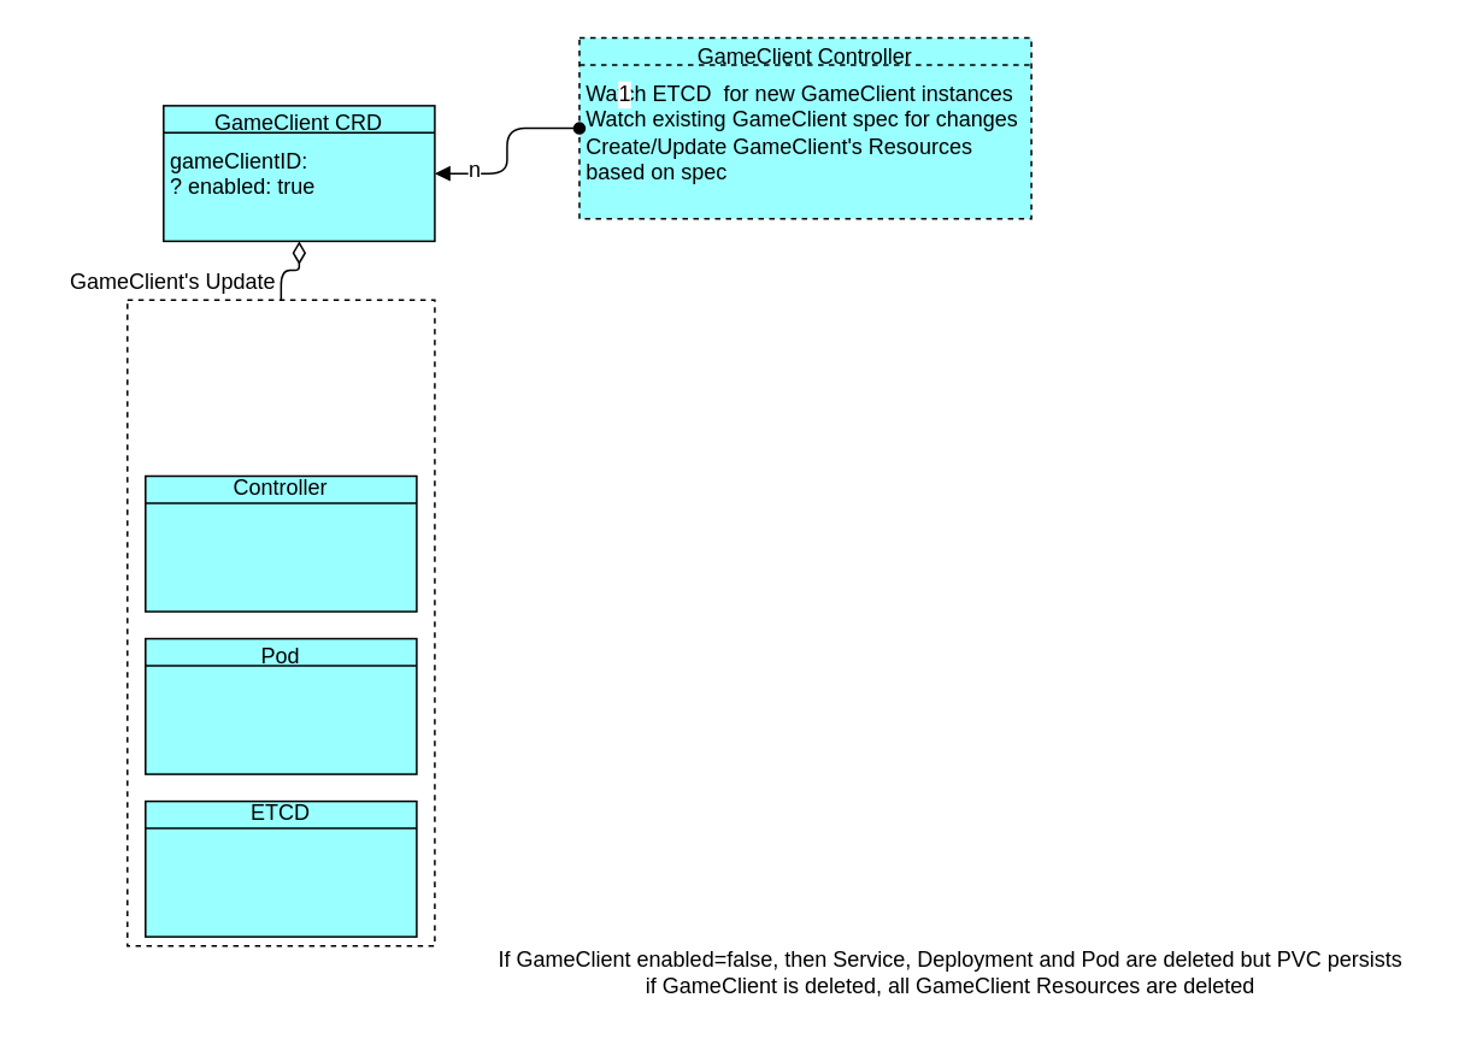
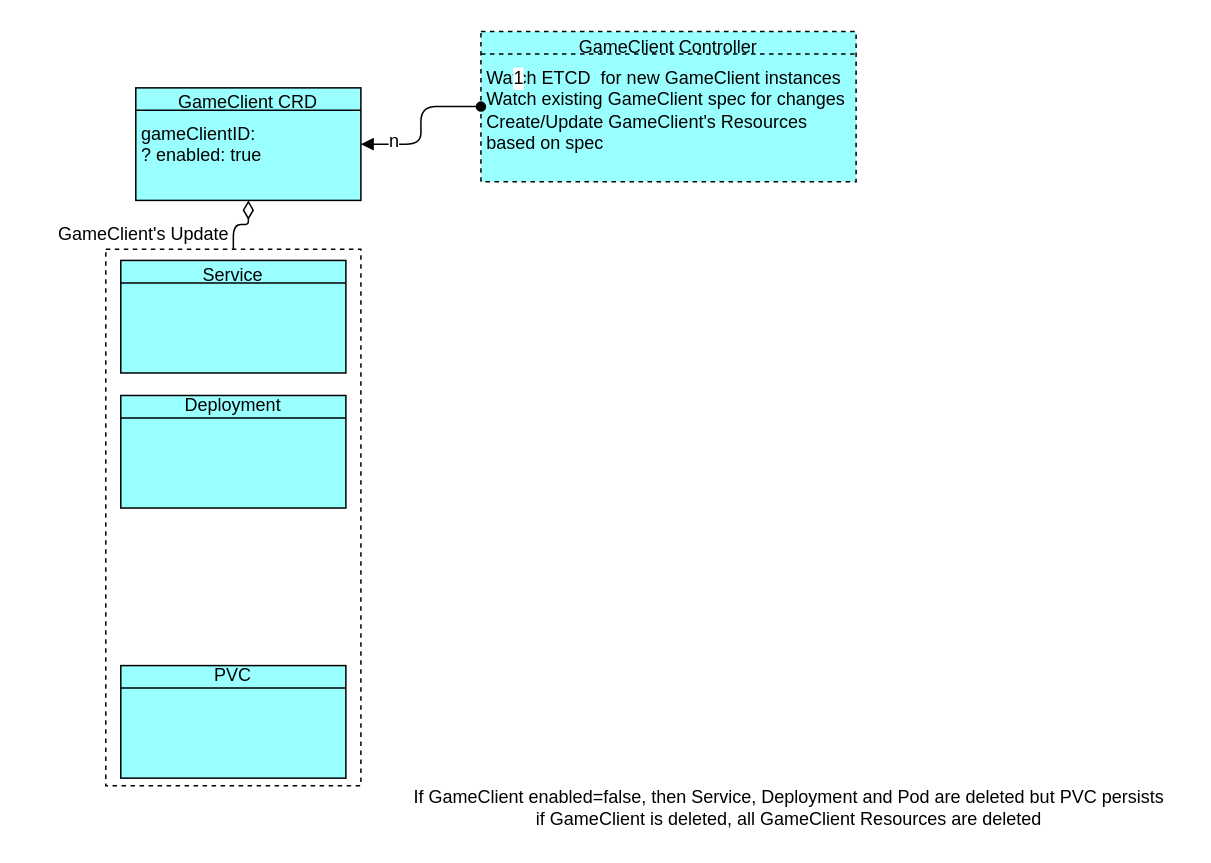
+ <mxCell id="5" value="&lt;table cellpadding=&quot;0&quot; cellspacing=&quot;0&quot; style=&quot;font-size: 1em ; width: 100% ; height: 100%&quot;&gt;&lt;tbody&gt;&lt;tr style=&quot;height: 20px&quot;&gt;&lt;td align=&quot;center&quot;&gt;Service&lt;/td&gt;&lt;/tr&gt;&lt;tr&gt;&lt;td align=&quot;left&quot; valign=&quot;top&quot; style=&quot;padding: 4px&quot;&gt;&lt;/td&gt;&lt;/tr&gt;&lt;/tbody&gt;&lt;/table&gt;" style="html=1;outlineConnect=0;whiteSpace=wrap;fillColor=#99ffff;shape=mxgraph.archimate3.businessObject;overflow=fill" parent="1" vertex="1"><mxGeometry x="80" y="173" width="150" height="75" as="geometry" /></mxCell>
- <mxCell id="14" value="Controller" style="html=1;outlineConnect=0;whiteSpace=wrap;fillColor=#99ffff;shape=mxgraph.archimate3.businessObject;overflow=fill" vertex="1" parent="1"><mxGeometry x="80" y="263" width="150" height="75" as="geometry" /></mxCell>
+ <mxCell id="14" value="Deployment" style="html=1;outlineConnect=0;whiteSpace=wrap;fillColor=#99ffff;shape=mxgraph.archimate3.businessObject;overflow=fill" vertex="1" parent="1"><mxGeometry x="80" y="263" width="150" height="75" as="geometry" /></mxCell>
- <mxCell id="3" value="&lt;table cellpadding=&quot;0&quot; cellspacing=&quot;0&quot; style=&quot;font-size: 1em ; width: 100% ; height: 100%&quot;&gt;&lt;tbody&gt;&lt;tr style=&quot;height: 20px&quot;&gt;&lt;td align=&quot;center&quot;&gt;Pod&lt;/td&gt;&lt;/tr&gt;&lt;tr&gt;&lt;td align=&quot;left&quot; valign=&quot;top&quot; style=&quot;padding: 4px&quot;&gt;&lt;/td&gt;&lt;/tr&gt;&lt;/tbody&gt;&lt;/table&gt;" style="html=1;outlineConnect=0;whiteSpace=wrap;fillColor=#99ffff;shape=mxgraph.archimate3.businessObject;overflow=fill" parent="1" vertex="1"><mxGeometry x="80" y="353" width="150" height="75" as="geometry" /></mxCell>
- <mxCell id="11" value="ETCD" style="html=1;outlineConnect=0;whiteSpace=wrap;fillColor=#99ffff;shape=mxgraph.archimate3.businessObject;overflow=fill" parent="1" vertex="1"><mxGeometry x="80" y="443" width="150" height="75" as="geometry" /></mxCell>
+ <mxCell id="11" value="PVC" style="html=1;outlineConnect=0;whiteSpace=wrap;fillColor=#99ffff;shape=mxgraph.archimate3.businessObject;overflow=fill" parent="1" vertex="1"><mxGeometry x="80" y="443" width="150" height="75" as="geometry" /></mxCell>
